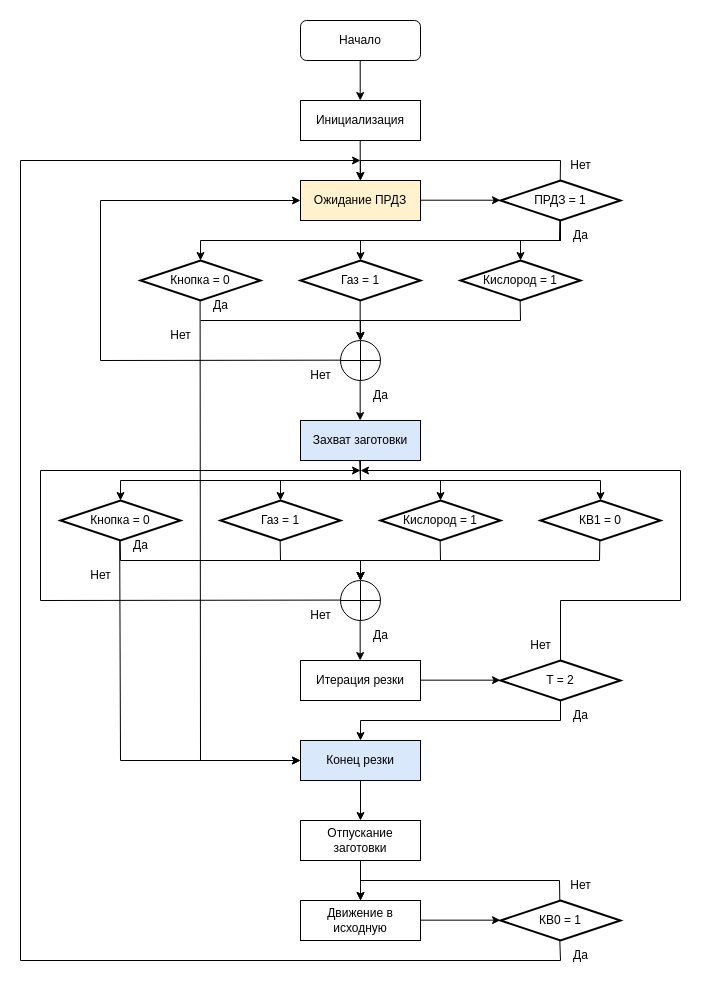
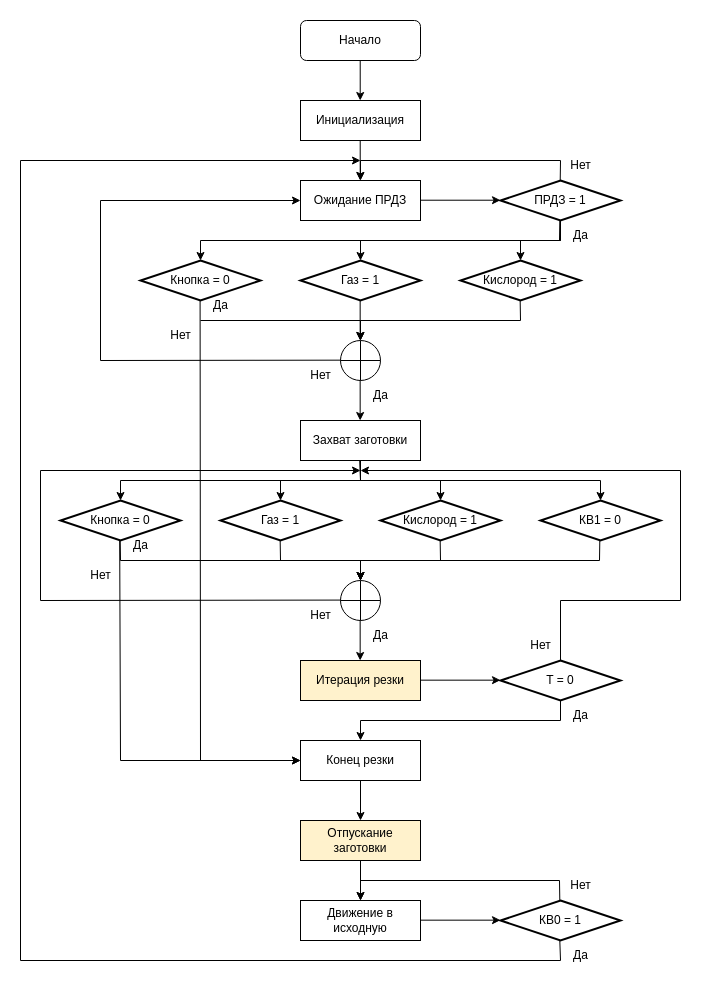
- <mxCell id="5" value="Ожидание ПРДЗ" style="rounded=0;whiteSpace=wrap;html=1;fillColor=#fff2cc;" parent="1" vertex="1"><mxGeometry x="300" y="180" width="120" height="40" as="geometry" /></mxCell>
+ <mxCell id="5" value="Ожидание ПРДЗ" style="rounded=0;whiteSpace=wrap;html=1;" parent="1" vertex="1"><mxGeometry x="300" y="180" width="120" height="40" as="geometry" /></mxCell>
- <mxCell id="18" value="Захват заготовки" style="rounded=0;whiteSpace=wrap;html=1;fillColor=#dae8fc;" parent="1" vertex="1"><mxGeometry x="300" y="420" width="120" height="40" as="geometry" /></mxCell>
+ <mxCell id="18" value="Захват заготовки" style="rounded=0;whiteSpace=wrap;html=1;" parent="1" vertex="1"><mxGeometry x="300" y="420" width="120" height="40" as="geometry" /></mxCell>
- <mxCell id="41" value="Итерация резки" style="rounded=0;whiteSpace=wrap;html=1;" parent="1" vertex="1"><mxGeometry x="300" y="660" width="120" height="40" as="geometry" /></mxCell>
+ <mxCell id="41" value="Итерация резки" style="rounded=0;whiteSpace=wrap;html=1;fillColor=#fff2cc;" parent="1" vertex="1"><mxGeometry x="300" y="660" width="120" height="40" as="geometry" /></mxCell>
- <mxCell id="43" value="T = 2" style="strokeWidth=2;html=1;shape=mxgraph.flowchart.decision;whiteSpace=wrap;" parent="1" vertex="1"><mxGeometry x="500" y="660" width="120" height="40" as="geometry" /></mxCell>
+ <mxCell id="43" value="T = 0" style="strokeWidth=2;html=1;shape=mxgraph.flowchart.decision;whiteSpace=wrap;" parent="1" vertex="1"><mxGeometry x="500" y="660" width="120" height="40" as="geometry" /></mxCell>
- <mxCell id="48" value="Конец резки" style="rounded=0;whiteSpace=wrap;html=1;fillColor=#dae8fc;" parent="1" vertex="1"><mxGeometry x="300" y="740" width="120" height="40" as="geometry" /></mxCell>
+ <mxCell id="48" value="Конец резки" style="rounded=0;whiteSpace=wrap;html=1;" parent="1" vertex="1"><mxGeometry x="300" y="740" width="120" height="40" as="geometry" /></mxCell>
- <mxCell id="66" value="Отпускание заготовки" style="whiteSpace=wrap;html=1;" vertex="1" parent="1"><mxGeometry x="300" y="820" width="120" height="40" as="geometry" /></mxCell>
+ <mxCell id="66" value="Отпускание заготовки" style="whiteSpace=wrap;html=1;fillColor=#fff2cc;" vertex="1" parent="1"><mxGeometry x="300" y="820" width="120" height="40" as="geometry" /></mxCell>
